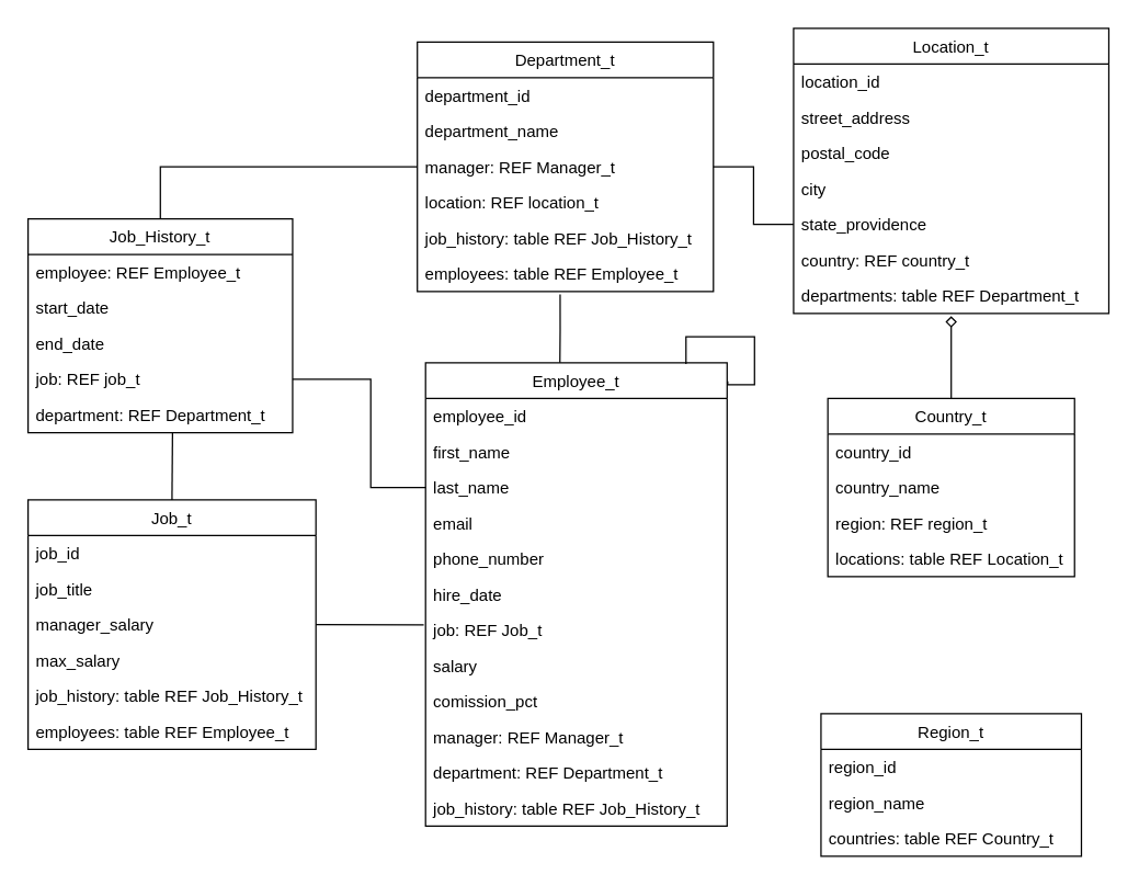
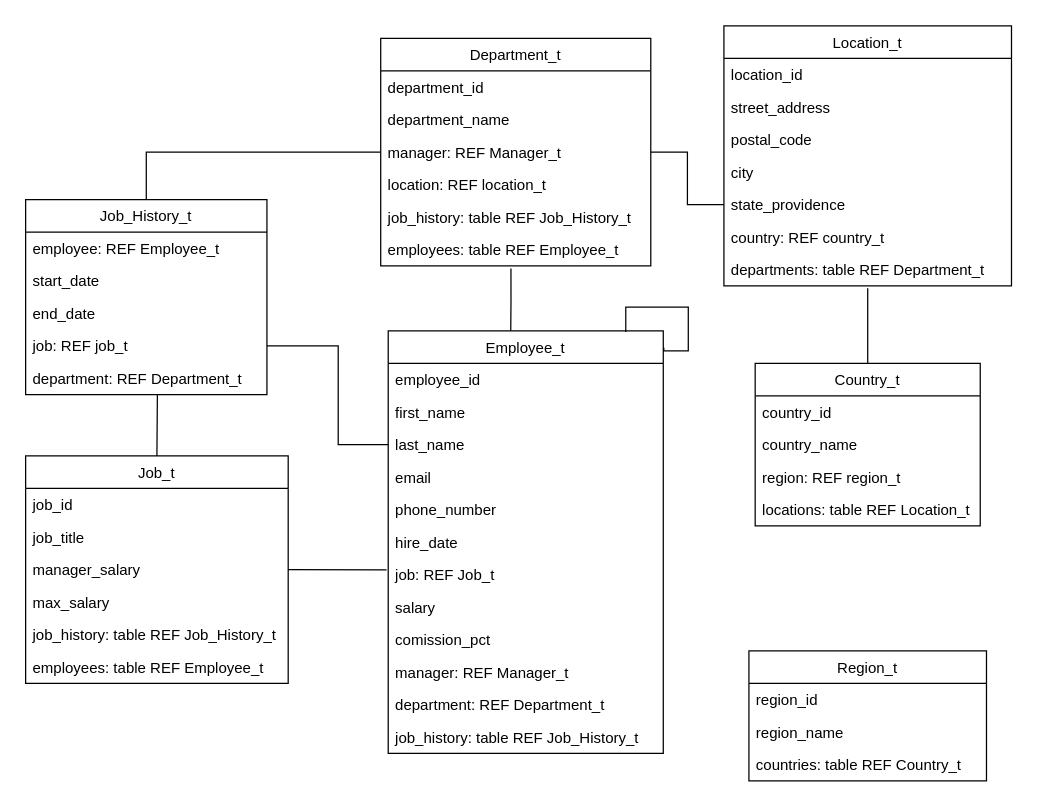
- <mxCell id="54" style="edgeStyle=orthogonalEdgeStyle;rounded=0;orthogonalLoop=1;jettySize=auto;html=1;exitX=0.5;exitY=0;exitDx=0;exitDy=0;entryX=0.5;entryY=1.077;entryDx=0;entryDy=0;entryPerimeter=0;endArrow=diamond;endFill=0;" parent="1" source="2" target="18" edge="1"><mxGeometry relative="1" as="geometry"><Array as="points"><mxPoint x="694" y="230" /></Array></mxGeometry></mxCell>
+ <mxCell id="54" style="edgeStyle=orthogonalEdgeStyle;rounded=0;orthogonalLoop=1;jettySize=auto;html=1;exitX=0.5;exitY=0;exitDx=0;exitDy=0;entryX=0.5;entryY=1.077;entryDx=0;entryDy=0;entryPerimeter=0;endArrow=none;endFill=0;" parent="1" source="2" target="18" edge="1"><mxGeometry relative="1" as="geometry"><Array as="points"><mxPoint x="694" y="230" /></Array></mxGeometry></mxCell>
